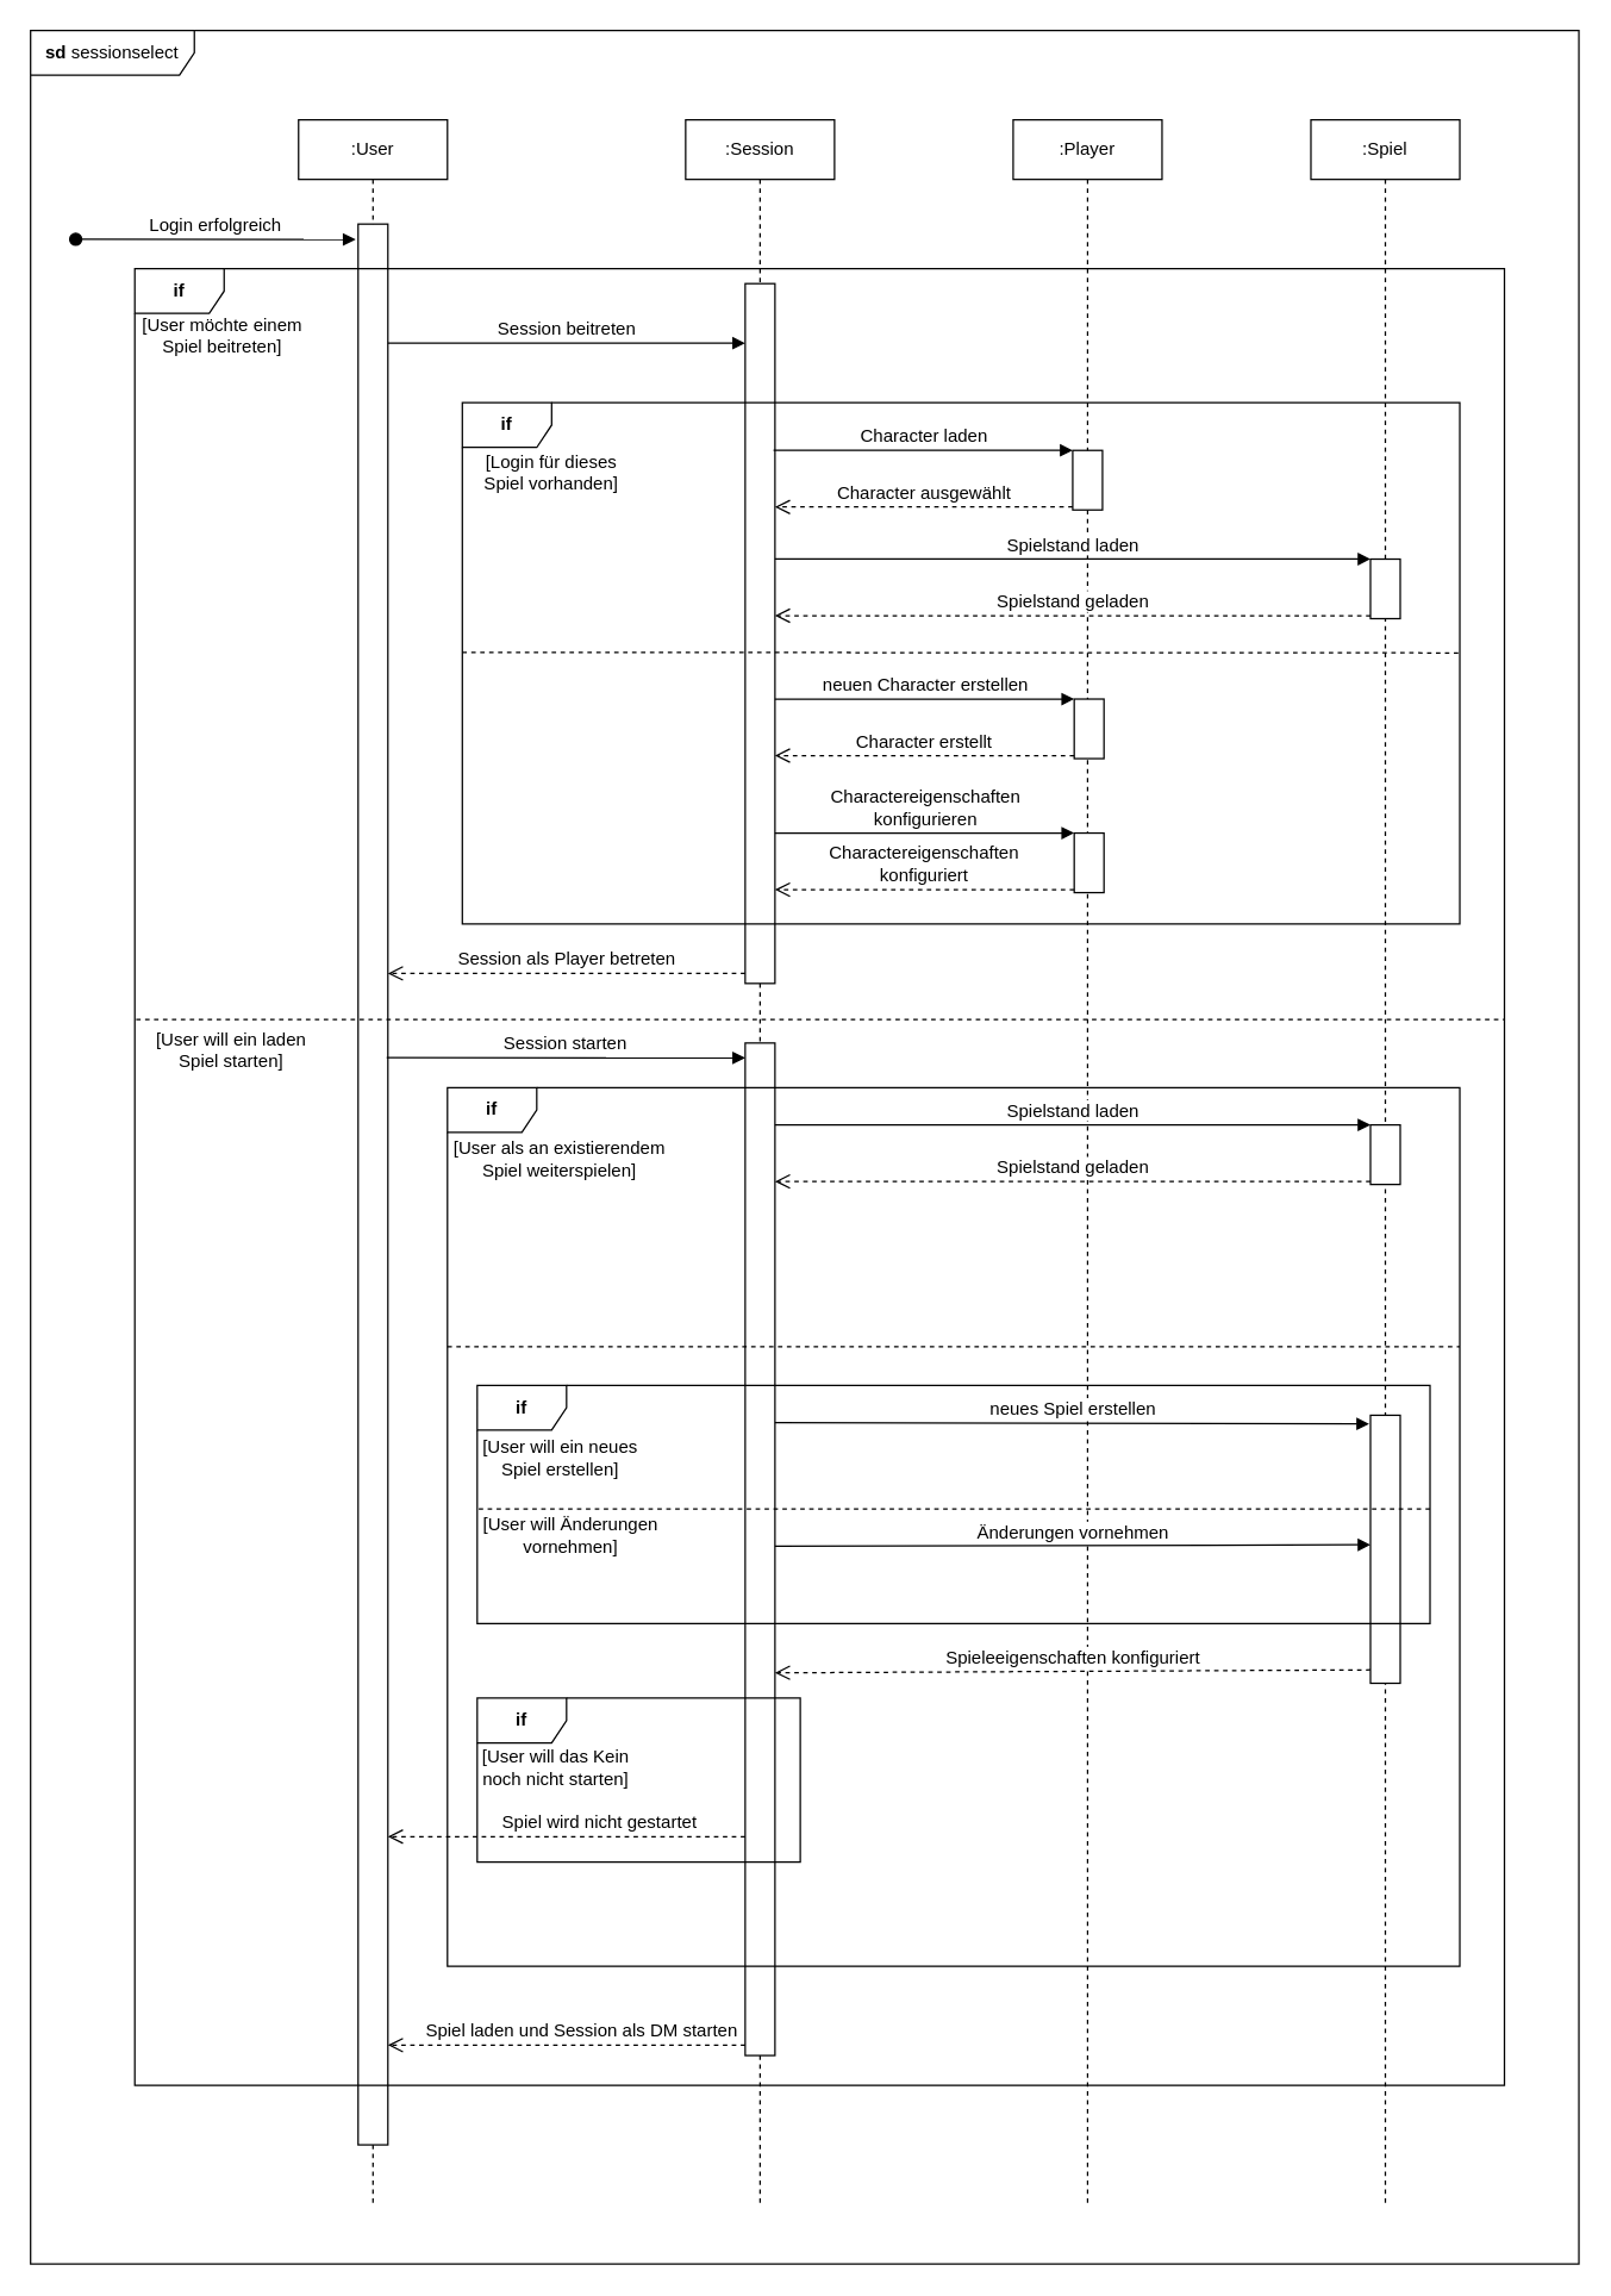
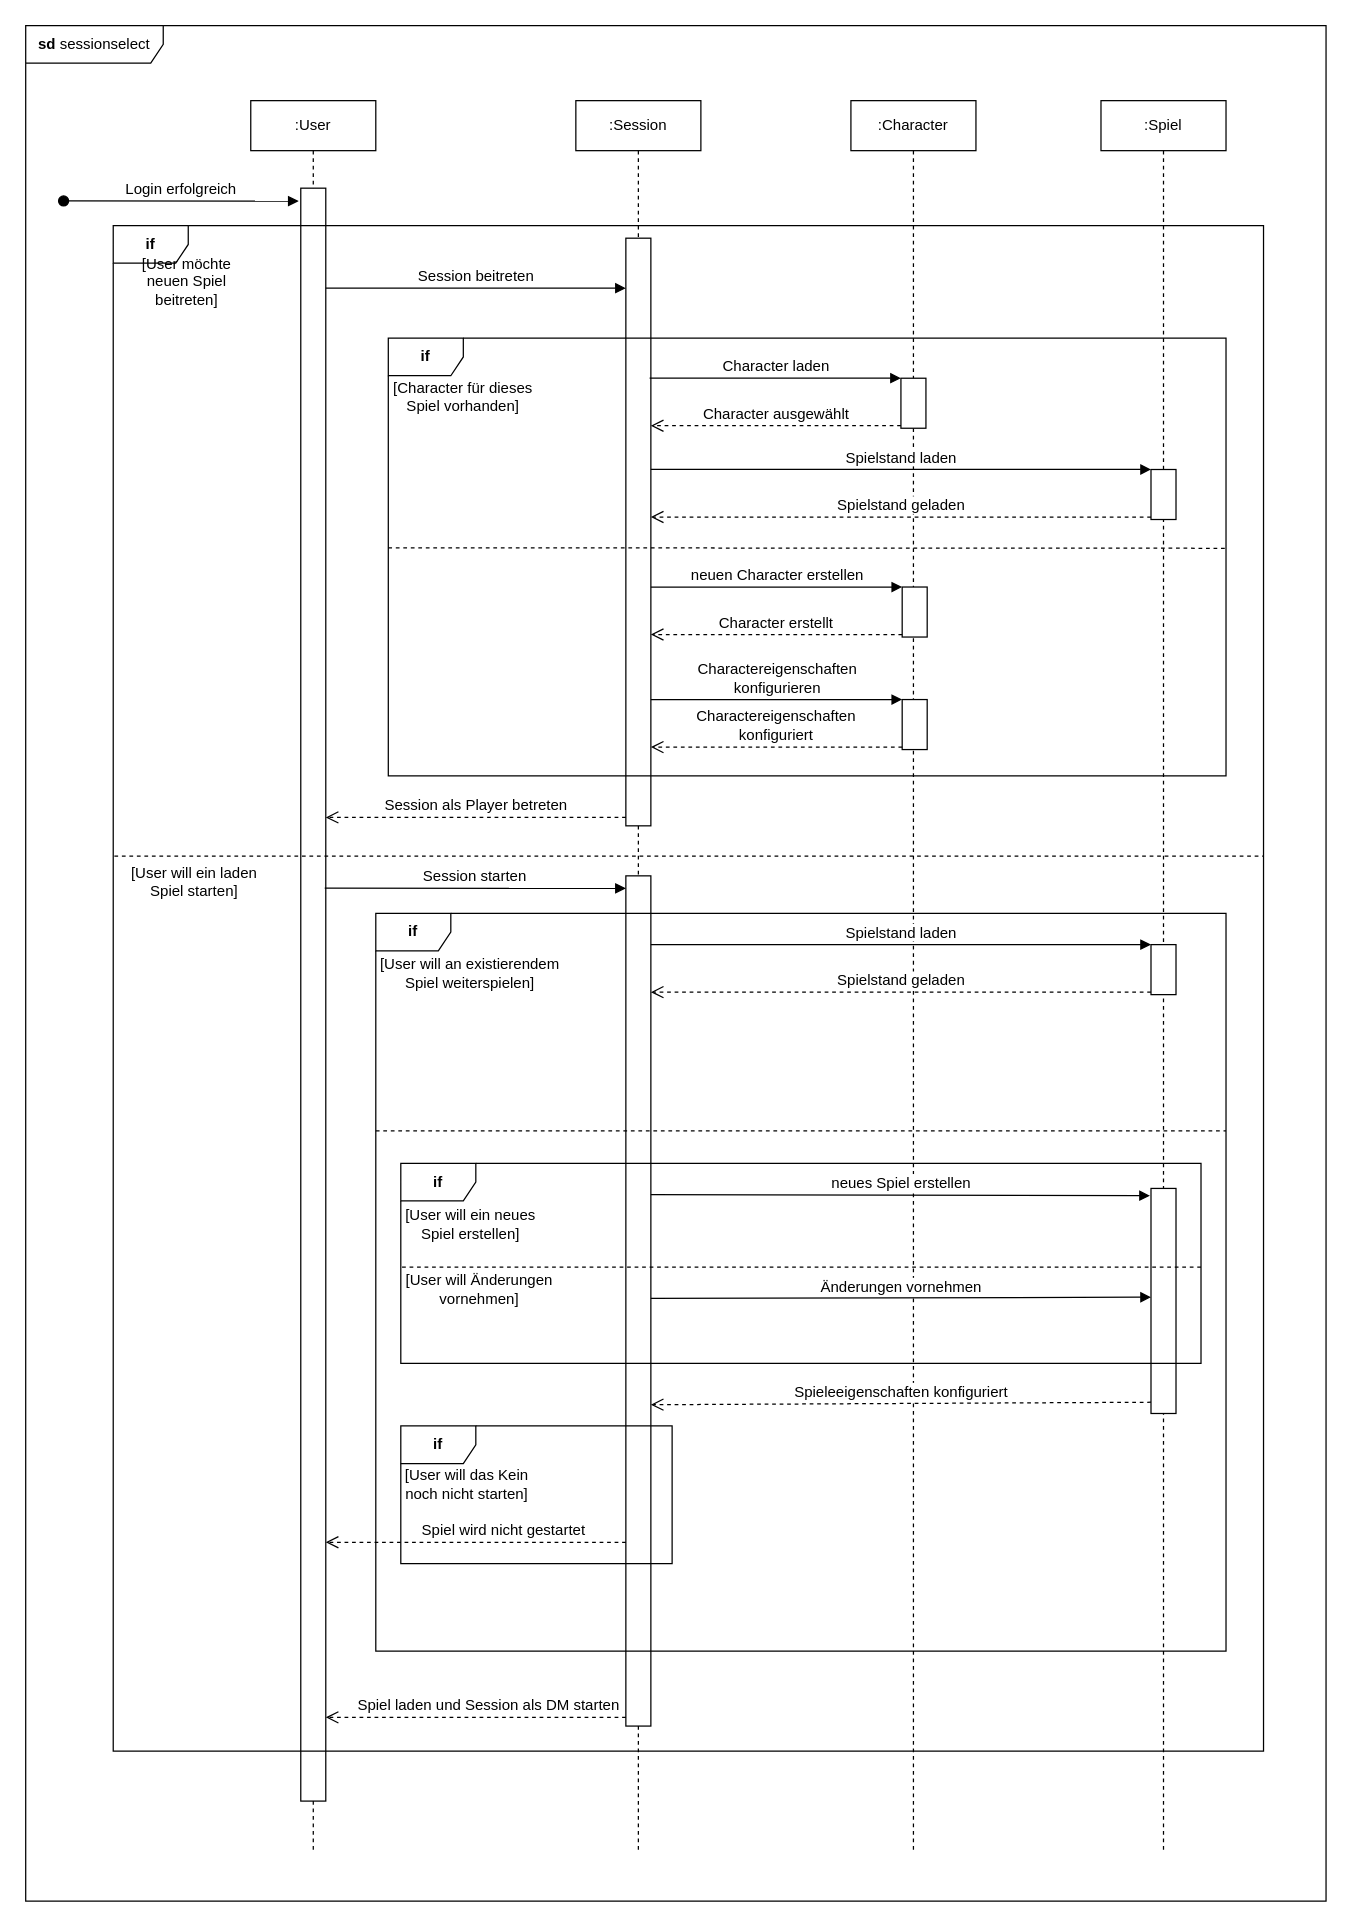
- <mxCell id="13" value=":Player" style="shape=umlLifeline;perimeter=lifelinePerimeter;whiteSpace=wrap;html=1;container=1;collapsible=0;recursiveResize=0;outlineConnect=0;fontSize=12;" vertex="1" parent="1"><mxGeometry x="680" y="80" width="100" height="1400" as="geometry" /></mxCell>
+ <mxCell id="13" value=":Character" style="shape=umlLifeline;perimeter=lifelinePerimeter;whiteSpace=wrap;html=1;container=1;collapsible=0;recursiveResize=0;outlineConnect=0;fontSize=12;" vertex="1" parent="1"><mxGeometry x="680" y="80" width="100" height="1400" as="geometry" /></mxCell>
- <mxCell id="16" value="[User möchte einem Spiel beitreten]" style="text;html=1;strokeColor=none;fillColor=none;align=center;verticalAlign=middle;whiteSpace=wrap;rounded=0;fontSize=12;" vertex="1" parent="1"><mxGeometry x="94" y="210" width="110" height="30" as="geometry" /></mxCell>
+ <mxCell id="16" value="[User möchte neuen Spiel beitreten]" style="text;html=1;strokeColor=none;fillColor=none;align=center;verticalAlign=middle;whiteSpace=wrap;rounded=0;fontSize=12;" vertex="1" parent="1"><mxGeometry x="94" y="210" width="110" height="30" as="geometry" /></mxCell>
- <mxCell id="23" value="[Login für dieses Spiel vorhanden]" style="text;html=1;strokeColor=none;fillColor=none;align=center;verticalAlign=middle;whiteSpace=wrap;rounded=0;fontSize=12;" vertex="1" parent="1"><mxGeometry x="310" y="302" width="120" height="30" as="geometry" /></mxCell>
+ <mxCell id="23" value="[Character für dieses Spiel vorhanden]" style="text;html=1;strokeColor=none;fillColor=none;align=center;verticalAlign=middle;whiteSpace=wrap;rounded=0;fontSize=12;" vertex="1" parent="1"><mxGeometry x="310" y="302" width="120" height="30" as="geometry" /></mxCell>
- <mxCell id="42" value="[User als an existierendem Spiel weiterspielen]" style="text;html=1;strokeColor=none;fillColor=none;align=center;verticalAlign=middle;whiteSpace=wrap;rounded=0;fontSize=12;" vertex="1" parent="1"><mxGeometry x="301" y="763" width="149" height="30" as="geometry" /></mxCell>
+ <mxCell id="42" value="[User will an existierendem Spiel weiterspielen]" style="text;html=1;strokeColor=none;fillColor=none;align=center;verticalAlign=middle;whiteSpace=wrap;rounded=0;fontSize=12;" vertex="1" parent="1"><mxGeometry x="301" y="763" width="149" height="30" as="geometry" /></mxCell>
